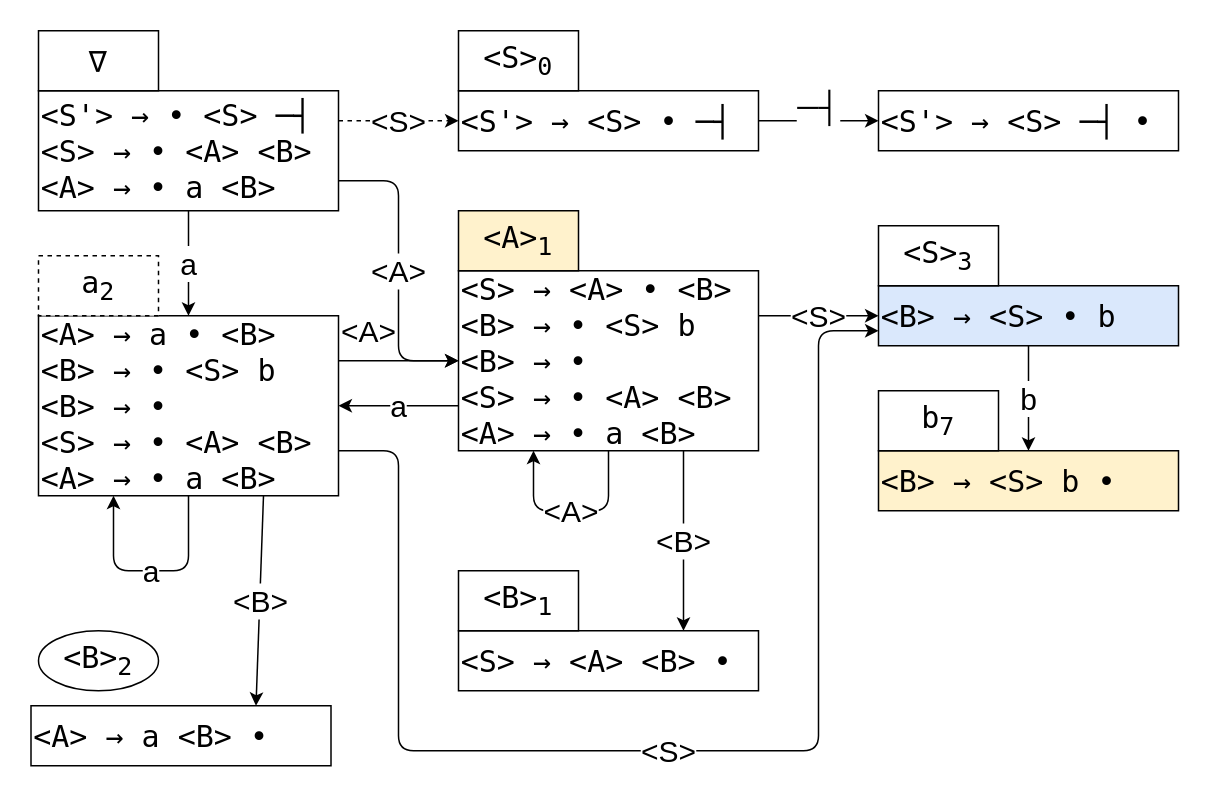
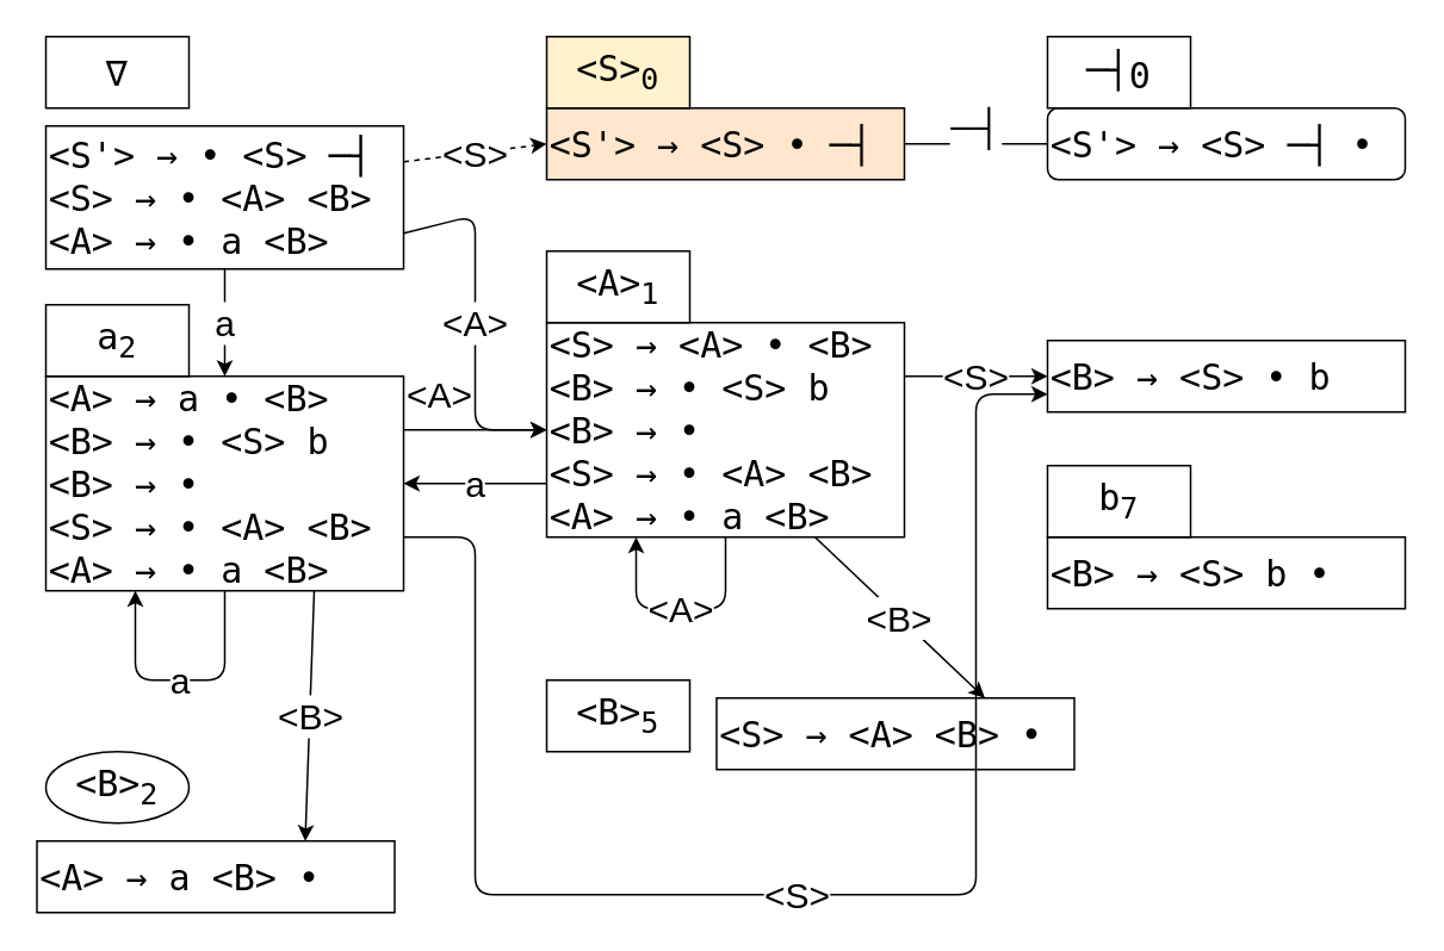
- <mxCell id="5" value="&lt;pre&gt;&lt;font style=&quot;font-size: 20px&quot;&gt;&amp;lt;S&amp;gt;&lt;sub&gt;0&lt;/sub&gt;&lt;/font&gt;&lt;/pre&gt;" style="rounded=0;whiteSpace=wrap;html=1;" parent="1" vertex="1"><mxGeometry x="305" y="20" width="80" height="40" as="geometry" /></mxCell>
+ <mxCell id="5" value="&lt;pre&gt;&lt;font style=&quot;font-size: 20px&quot;&gt;&amp;lt;S&amp;gt;&lt;sub&gt;0&lt;/sub&gt;&lt;/font&gt;&lt;/pre&gt;" style="rounded=0;whiteSpace=wrap;html=1;fillColor=#fff2cc;" parent="1" vertex="1"><mxGeometry x="305" y="20" width="80" height="40" as="geometry" /></mxCell>
+ <mxCell id="7" value="&lt;pre&gt;&lt;span style=&quot;font-family: monospace ; font-size: 20px ; text-align: left&quot;&gt;─┤&lt;/span&gt;&lt;span style=&quot;vertical-align: sub ; font-size: 20px&quot;&gt;0&lt;/span&gt;&lt;/pre&gt;" style="rounded=0;whiteSpace=wrap;html=1;" parent="1" vertex="1"><mxGeometry x="585" y="20" width="80" height="40" as="geometry" /></mxCell>
- <mxCell id="4" value="&lt;pre&gt;&lt;font&gt;&lt;div&gt;&lt;font&gt;&lt;pre&gt;&lt;font&gt;&lt;div&gt;&lt;span style=&quot;font-size: 20px&quot;&gt;&amp;lt;S'&amp;gt; → &amp;lt;S&amp;gt; • ─┤&lt;br&gt;&lt;/span&gt;&lt;/div&gt;&lt;/font&gt;&lt;/pre&gt;&lt;/font&gt;&lt;/div&gt;&lt;/font&gt;&lt;/pre&gt;" style="rounded=0;whiteSpace=wrap;html=1;align=left;" parent="1" vertex="1"><mxGeometry x="305" y="60" width="200" height="40" as="geometry" /></mxCell>
+ <mxCell id="4" value="&lt;pre&gt;&lt;font&gt;&lt;div&gt;&lt;font&gt;&lt;pre&gt;&lt;font&gt;&lt;div&gt;&lt;span style=&quot;font-size: 20px&quot;&gt;&amp;lt;S'&amp;gt; → &amp;lt;S&amp;gt; • ─┤&lt;br&gt;&lt;/span&gt;&lt;/div&gt;&lt;/font&gt;&lt;/pre&gt;&lt;/font&gt;&lt;/div&gt;&lt;/font&gt;&lt;/pre&gt;" style="rounded=0;whiteSpace=wrap;html=1;align=left;fillColor=#ffe6cc;" parent="1" vertex="1"><mxGeometry x="305" y="60" width="200" height="40" as="geometry" /></mxCell>
- <mxCell id="9" value="─┤" style="endArrow=classic;html=1;fontSize=20;exitX=1;exitY=0.5;exitDx=0;exitDy=0;entryX=0;entryY=0.5;entryDx=0;entryDy=0;" parent="1" source="4" target="6" edge="1"><mxGeometry y="10" width="50" height="50" relative="1" as="geometry"><mxPoint x="545" y="170" as="sourcePoint" /><mxPoint x="595" y="120" as="targetPoint" /><mxPoint as="offset" /></mxGeometry></mxCell>
+ <mxCell id="9" value="─┤" style="endArrow=none;html=1;fontSize=20;exitX=1;exitY=0.5;exitDx=0;exitDy=0;entryX=0;entryY=0.5;entryDx=0;entryDy=0;" parent="1" source="4" target="6" edge="1"><mxGeometry y="10" width="50" height="50" relative="1" as="geometry"><mxPoint x="545" y="170" as="sourcePoint" /><mxPoint x="595" y="120" as="targetPoint" /><mxPoint as="offset" /></mxGeometry></mxCell>
- <mxCell id="6" value="&lt;pre&gt;&lt;font&gt;&lt;div&gt;&lt;font&gt;&lt;pre&gt;&lt;font&gt;&lt;div&gt;&lt;span style=&quot;font-size: 20px&quot;&gt;&amp;lt;S'&amp;gt; → &amp;lt;S&amp;gt; ─┤ &lt;/span&gt;&lt;span style=&quot;font-size: 20px&quot;&gt;•&lt;/span&gt;&lt;/div&gt;&lt;/font&gt;&lt;/pre&gt;&lt;/font&gt;&lt;/div&gt;&lt;/font&gt;&lt;/pre&gt;" style="rounded=0;whiteSpace=wrap;html=1;align=left;" parent="1" vertex="1"><mxGeometry x="585" y="60" width="200" height="40" as="geometry" /></mxCell>
+ <mxCell id="6" value="&lt;pre&gt;&lt;font&gt;&lt;div&gt;&lt;font&gt;&lt;pre&gt;&lt;font&gt;&lt;div&gt;&lt;span style=&quot;font-size: 20px&quot;&gt;&amp;lt;S'&amp;gt; → &amp;lt;S&amp;gt; ─┤ &lt;/span&gt;&lt;span style=&quot;font-size: 20px&quot;&gt;•&lt;/span&gt;&lt;/div&gt;&lt;/font&gt;&lt;/pre&gt;&lt;/font&gt;&lt;/div&gt;&lt;/font&gt;&lt;/pre&gt;" style="whiteSpace=wrap;html=1;align=left;rounded=1;" parent="1" vertex="1"><mxGeometry x="585" y="60" width="200" height="40" as="geometry" /></mxCell>
- <mxCell id="2" value="&lt;pre&gt;&lt;font&gt;&lt;div&gt;&lt;font&gt;&lt;pre&gt;&lt;font&gt;&lt;div&gt;&lt;span style=&quot;font-size: 20px&quot;&gt;&amp;lt;S'&amp;gt; → • &amp;lt;S&amp;gt; ─┤&lt;br/&gt;&amp;lt;S&amp;gt; → • &amp;lt;A&amp;gt; &amp;lt;B&amp;gt;&lt;br/&gt;&amp;lt;A&amp;gt; → • a &amp;lt;B&amp;gt;&lt;br/&gt;&lt;/span&gt;&lt;/div&gt;&lt;/font&gt;&lt;/pre&gt;&lt;/font&gt;&lt;/div&gt;&lt;/font&gt;&lt;/pre&gt;" style="rounded=0;whiteSpace=wrap;html=1;align=left;" parent="1" vertex="1"><mxGeometry x="25" y="60" width="200" height="80" as="geometry" /></mxCell>
+ <mxCell id="2" value="&lt;pre&gt;&lt;font&gt;&lt;div&gt;&lt;font&gt;&lt;pre&gt;&lt;font&gt;&lt;div&gt;&lt;span style=&quot;font-size: 20px&quot;&gt;&amp;lt;S'&amp;gt; → • &amp;lt;S&amp;gt; ─┤&lt;br/&gt;&amp;lt;S&amp;gt; → • &amp;lt;A&amp;gt; &amp;lt;B&amp;gt;&lt;br/&gt;&amp;lt;A&amp;gt; → • a &amp;lt;B&amp;gt;&lt;br/&gt;&lt;/span&gt;&lt;/div&gt;&lt;/font&gt;&lt;/pre&gt;&lt;/font&gt;&lt;/div&gt;&lt;/font&gt;&lt;/pre&gt;" style="rounded=0;whiteSpace=wrap;html=1;align=left;" parent="1" vertex="1"><mxGeometry x="25" y="70" width="200" height="80" as="geometry" /></mxCell>
- <mxCell id="16" value="&lt;pre&gt;&lt;font style=&quot;font-size: 20px&quot;&gt;&amp;lt;A&amp;gt;&lt;sub&gt;1&lt;/sub&gt;&lt;/font&gt;&lt;/pre&gt;" style="rounded=0;whiteSpace=wrap;html=1;fillColor=#fff2cc;" parent="1" vertex="1"><mxGeometry x="305" y="140" width="80" height="40" as="geometry" /></mxCell>
+ <mxCell id="16" value="&lt;pre&gt;&lt;font style=&quot;font-size: 20px&quot;&gt;&amp;lt;A&amp;gt;&lt;sub&gt;1&lt;/sub&gt;&lt;/font&gt;&lt;/pre&gt;" style="rounded=0;whiteSpace=wrap;html=1;" parent="1" vertex="1"><mxGeometry x="305" y="140" width="80" height="40" as="geometry" /></mxCell>
- <mxCell id="28" value="&lt;pre&gt;&lt;font style=&quot;font-size: 20px&quot;&gt;&amp;lt;S&amp;gt;&lt;sub&gt;3&lt;/sub&gt;&lt;/font&gt;&lt;/pre&gt;" style="rounded=0;whiteSpace=wrap;html=1;" parent="1" vertex="1"><mxGeometry x="585" y="150" width="80" height="40" as="geometry" /></mxCell>
- <mxCell id="12" value="&lt;pre&gt;&lt;font style=&quot;font-size: 20px&quot;&gt;a&lt;sub&gt;2&lt;/sub&gt;&lt;/font&gt;&lt;/pre&gt;" style="rounded=0;whiteSpace=wrap;html=1;dashed=1;" parent="1" vertex="1"><mxGeometry x="25" y="170" width="80" height="40" as="geometry" /></mxCell>
+ <mxCell id="12" value="&lt;pre&gt;&lt;font style=&quot;font-size: 20px&quot;&gt;a&lt;sub&gt;2&lt;/sub&gt;&lt;/font&gt;&lt;/pre&gt;" style="rounded=0;whiteSpace=wrap;html=1;" parent="1" vertex="1"><mxGeometry x="25" y="170" width="80" height="40" as="geometry" /></mxCell>
- <mxCell id="27" value="&lt;pre&gt;&lt;font&gt;&lt;div&gt;&lt;font&gt;&lt;pre&gt;&lt;font&gt;&lt;div&gt;&lt;span style=&quot;font-size: 20px&quot;&gt;&amp;lt;B&amp;gt; → &amp;lt;S&amp;gt; • b&lt;br&gt;&lt;/span&gt;&lt;/div&gt;&lt;/font&gt;&lt;/pre&gt;&lt;/font&gt;&lt;/div&gt;&lt;/font&gt;&lt;/pre&gt;" style="rounded=0;whiteSpace=wrap;html=1;align=left;fillColor=#dae8fc;" parent="1" vertex="1"><mxGeometry x="585" y="190" width="200" height="40" as="geometry" /></mxCell>
+ <mxCell id="27" value="&lt;pre&gt;&lt;font&gt;&lt;div&gt;&lt;font&gt;&lt;pre&gt;&lt;font&gt;&lt;div&gt;&lt;span style=&quot;font-size: 20px&quot;&gt;&amp;lt;B&amp;gt; → &amp;lt;S&amp;gt; • b&lt;br&gt;&lt;/span&gt;&lt;/div&gt;&lt;/font&gt;&lt;/pre&gt;&lt;/font&gt;&lt;/div&gt;&lt;/font&gt;&lt;/pre&gt;" style="rounded=0;whiteSpace=wrap;html=1;align=left;" parent="1" vertex="1"><mxGeometry x="585" y="190" width="200" height="40" as="geometry" /></mxCell>
- <mxCell id="26" value="b" style="edgeStyle=none;html=1;entryX=0.5;entryY=0;entryDx=0;entryDy=0;fontSize=20;" parent="1" source="27" target="29" edge="1"><mxGeometry relative="1" as="geometry" /></mxCell>
- <mxCell id="29" value="&lt;pre&gt;&lt;font&gt;&lt;div&gt;&lt;font&gt;&lt;pre&gt;&lt;font&gt;&lt;div&gt;&lt;span style=&quot;font-size: 20px&quot;&gt;&amp;lt;B&amp;gt; → &amp;lt;S&amp;gt; b •&lt;br&gt;&lt;/span&gt;&lt;/div&gt;&lt;/font&gt;&lt;/pre&gt;&lt;/font&gt;&lt;/div&gt;&lt;/font&gt;&lt;/pre&gt;" style="rounded=0;whiteSpace=wrap;html=1;align=left;fillColor=#fff2cc;" parent="1" vertex="1"><mxGeometry x="585" y="300" width="200" height="40" as="geometry" /></mxCell>
+ <mxCell id="29" value="&lt;pre&gt;&lt;font&gt;&lt;div&gt;&lt;font&gt;&lt;pre&gt;&lt;font&gt;&lt;div&gt;&lt;span style=&quot;font-size: 20px&quot;&gt;&amp;lt;B&amp;gt; → &amp;lt;S&amp;gt; b •&lt;br&gt;&lt;/span&gt;&lt;/div&gt;&lt;/font&gt;&lt;/pre&gt;&lt;/font&gt;&lt;/div&gt;&lt;/font&gt;&lt;/pre&gt;" style="rounded=0;whiteSpace=wrap;html=1;align=left;" parent="1" vertex="1"><mxGeometry x="585" y="300" width="200" height="40" as="geometry" /></mxCell>
- <mxCell id="25" value="&lt;pre&gt;&lt;font style=&quot;font-size: 20px&quot;&gt;&amp;lt;B&amp;gt;&lt;sub&gt;1&lt;/sub&gt;&lt;/font&gt;&lt;/pre&gt;" style="rounded=0;whiteSpace=wrap;html=1;" parent="1" vertex="1"><mxGeometry x="305" y="380" width="80" height="40" as="geometry" /></mxCell>
+ <mxCell id="25" value="&lt;pre&gt;&lt;font style=&quot;font-size: 20px&quot;&gt;&amp;lt;B&amp;gt;&lt;sub&gt;5&lt;/sub&gt;&lt;/font&gt;&lt;/pre&gt;" style="rounded=0;whiteSpace=wrap;html=1;" parent="1" vertex="1"><mxGeometry x="305" y="380" width="80" height="40" as="geometry" /></mxCell>
- <mxCell id="24" value="&lt;pre&gt;&lt;font&gt;&lt;font&gt;&lt;pre&gt;&lt;font&gt;&lt;span style=&quot;font-size: 20px&quot;&gt;&amp;lt;S&amp;gt; → &amp;lt;A&amp;gt; &amp;lt;B&amp;gt; •&lt;br&gt;&lt;/span&gt;&lt;/font&gt;&lt;/pre&gt;&lt;/font&gt;&lt;/font&gt;&lt;/pre&gt;" style="rounded=0;whiteSpace=wrap;html=1;align=left;" parent="1" vertex="1"><mxGeometry x="305" y="420" width="200" height="40" as="geometry" /></mxCell>
+ <mxCell id="24" value="&lt;pre&gt;&lt;font&gt;&lt;font&gt;&lt;pre&gt;&lt;font&gt;&lt;span style=&quot;font-size: 20px&quot;&gt;&amp;lt;S&amp;gt; → &amp;lt;A&amp;gt; &amp;lt;B&amp;gt; •&lt;br&gt;&lt;/span&gt;&lt;/font&gt;&lt;/pre&gt;&lt;/font&gt;&lt;/font&gt;&lt;/pre&gt;" style="rounded=0;whiteSpace=wrap;html=1;align=left;" parent="1" vertex="1"><mxGeometry x="400" y="390" width="200" height="40" as="geometry" /></mxCell>
